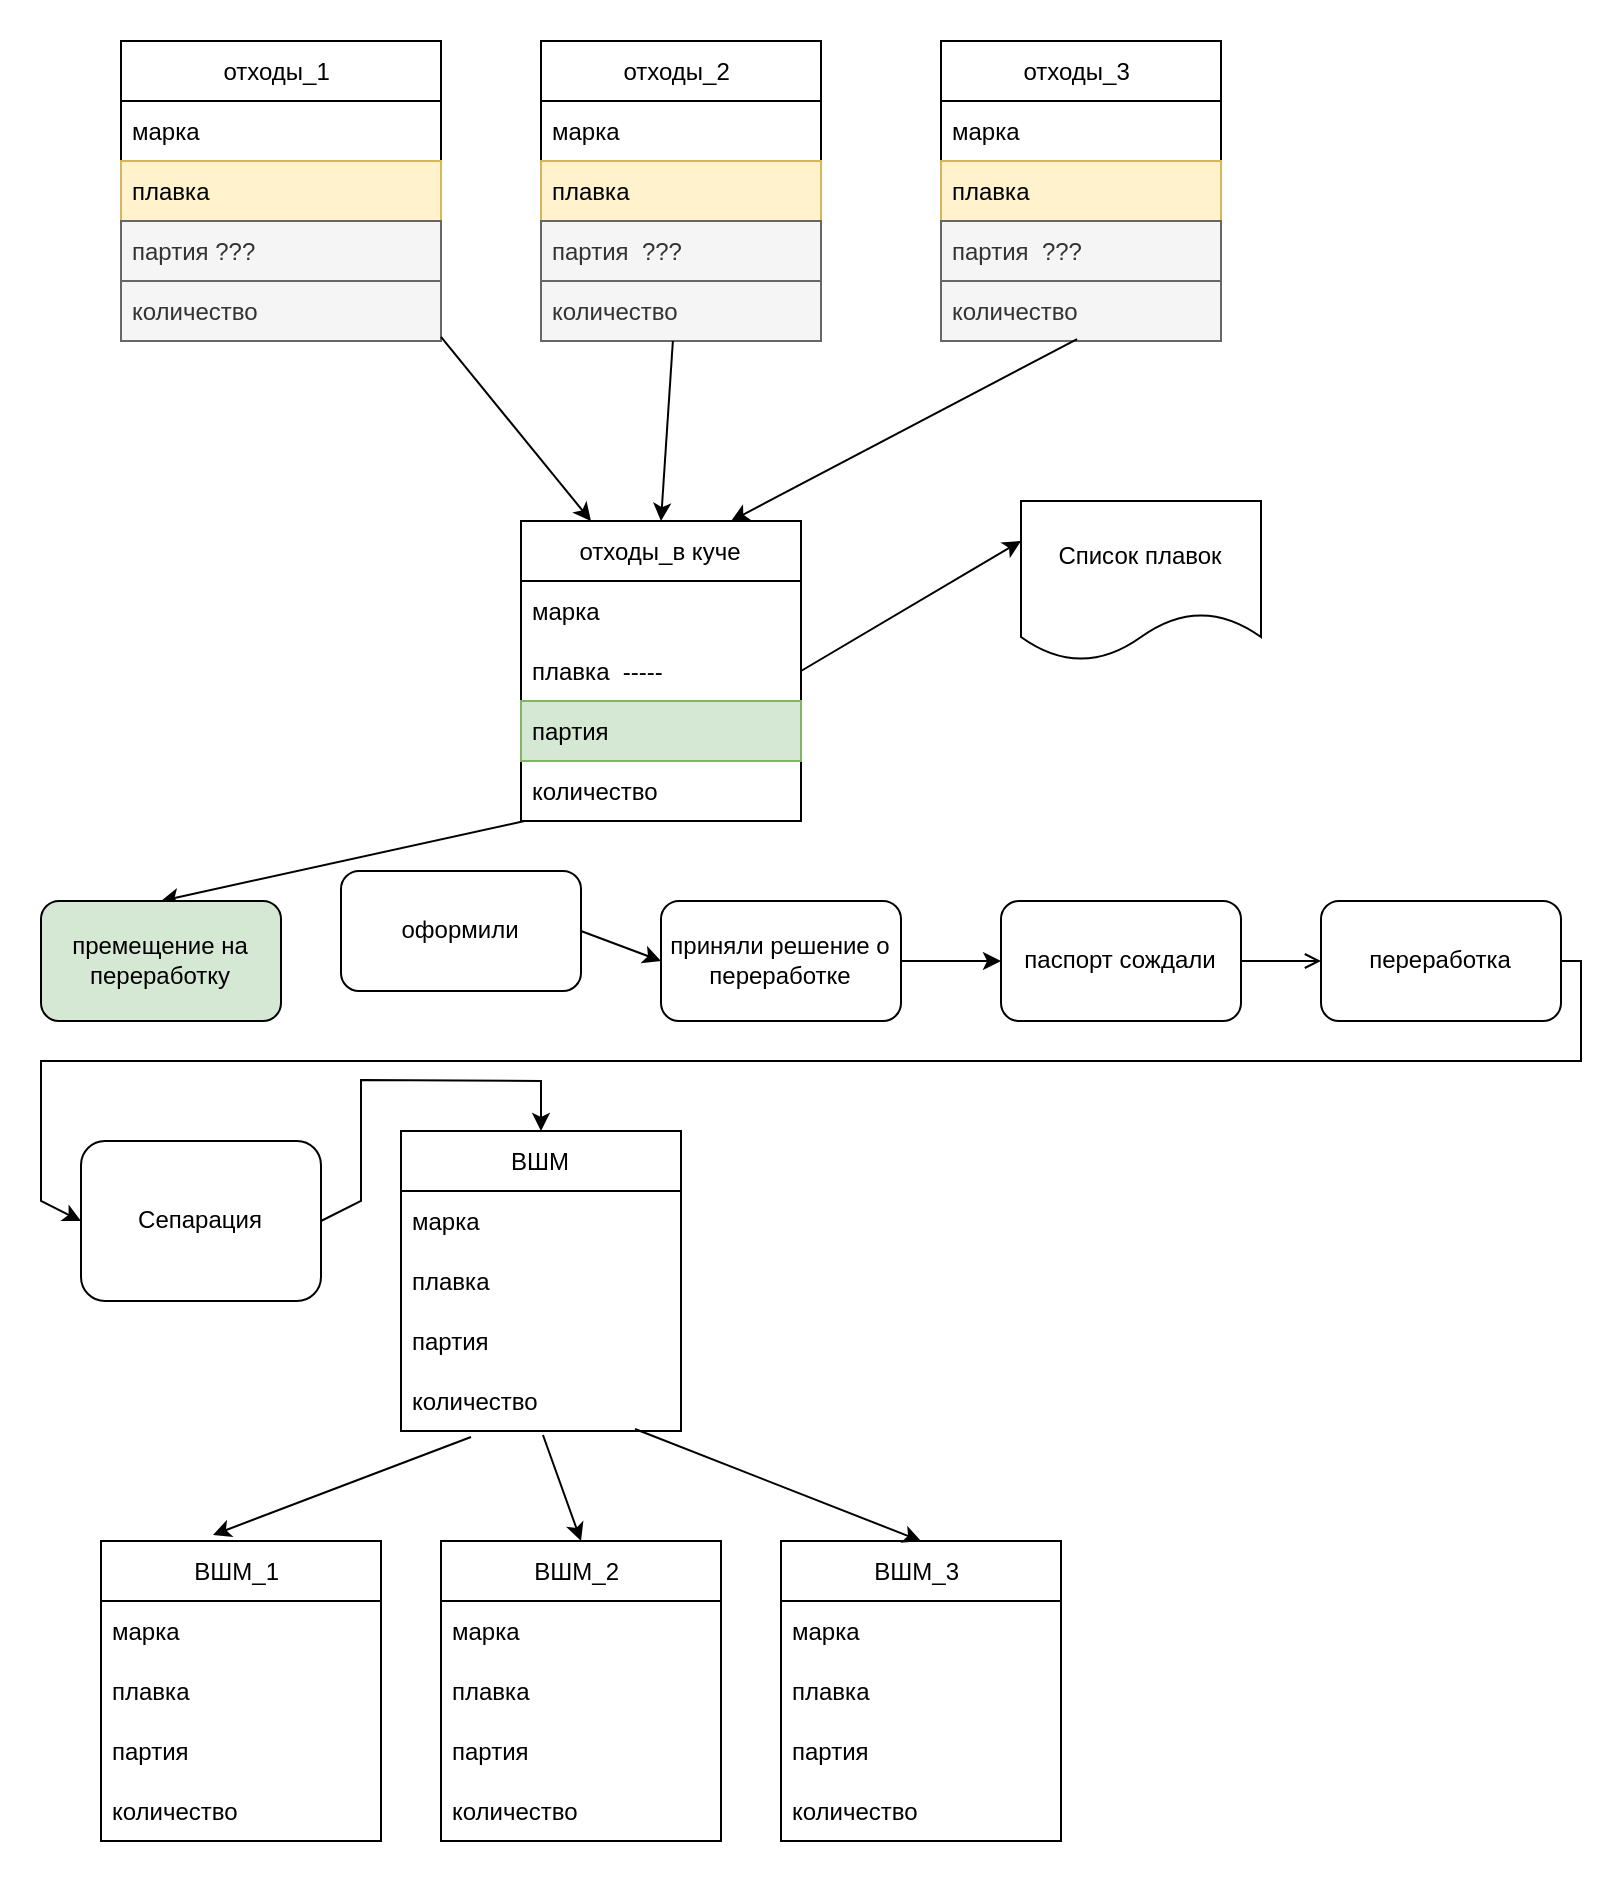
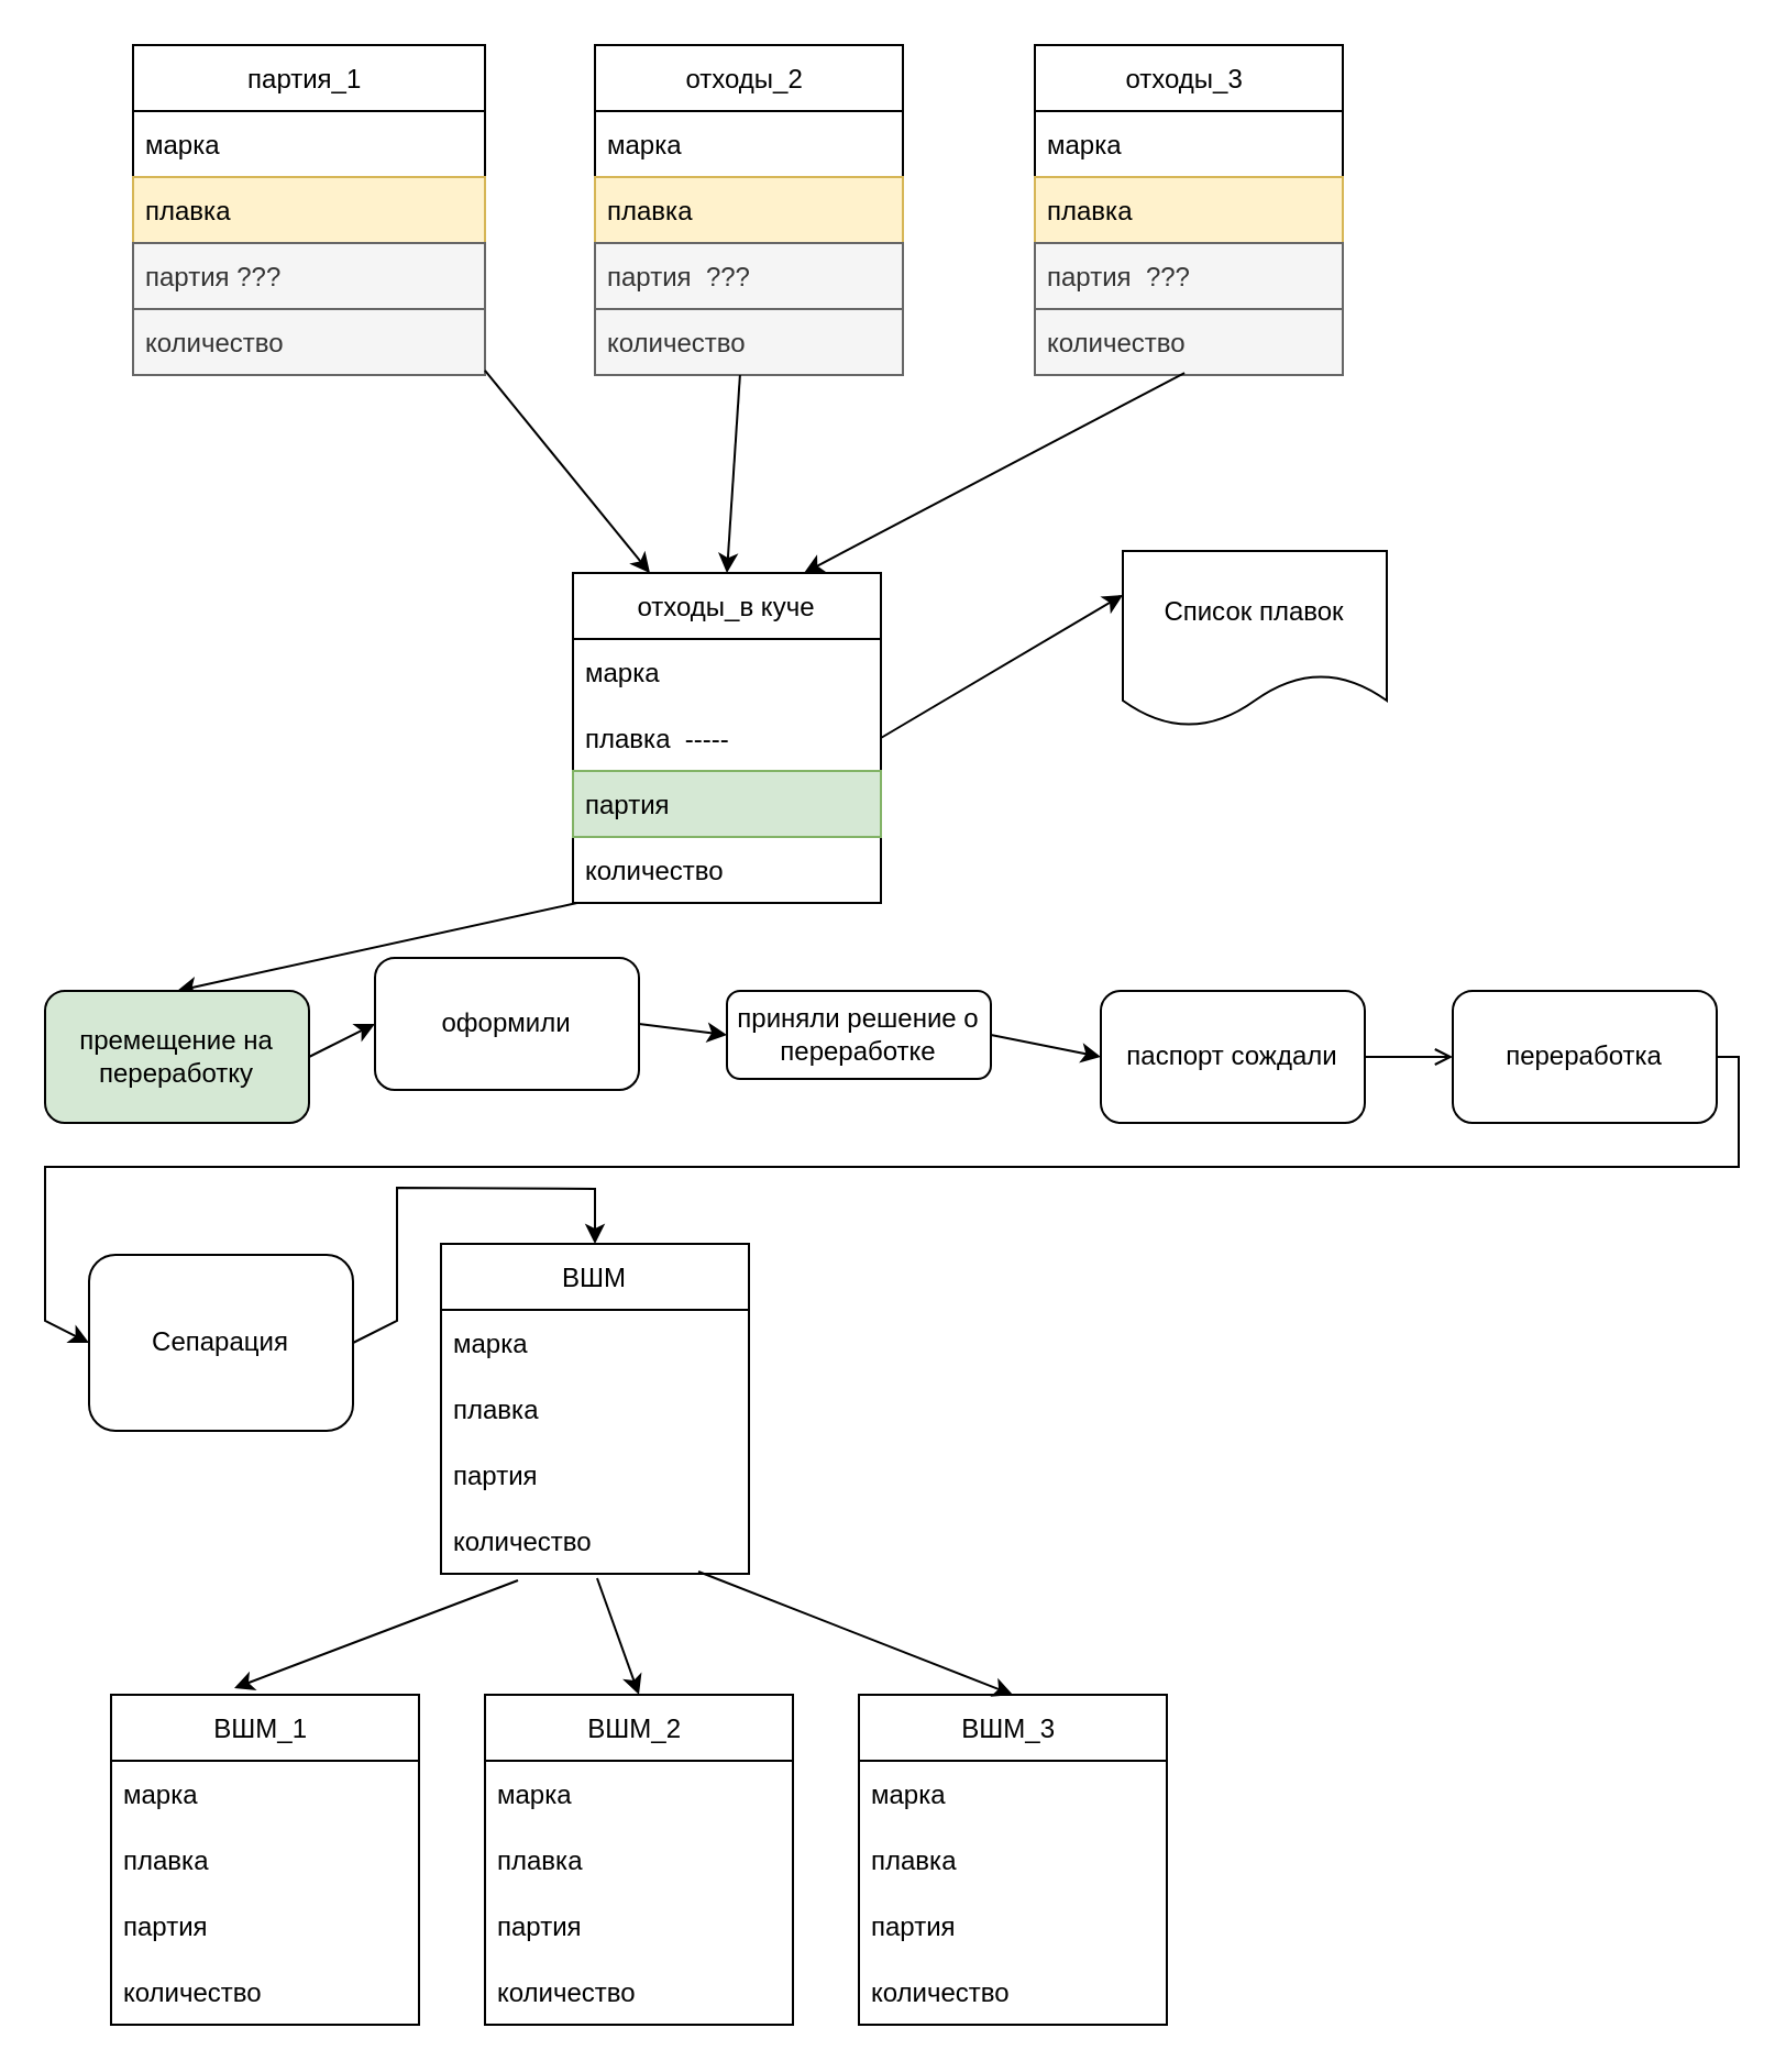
- <mxCell id="2" value="отходы_1 " style="swimlane;fontStyle=0;childLayout=stackLayout;horizontal=1;startSize=30;horizontalStack=0;resizeParent=1;resizeParentMax=0;resizeLast=0;collapsible=1;marginBottom=0;" vertex="1" parent="1"><mxGeometry x="60" y="20" width="160" height="150" as="geometry" /></mxCell>
+ <mxCell id="2" value="партия_1 " style="swimlane;fontStyle=0;childLayout=stackLayout;horizontal=1;startSize=30;horizontalStack=0;resizeParent=1;resizeParentMax=0;resizeLast=0;collapsible=1;marginBottom=0;" vertex="1" parent="1"><mxGeometry x="60" y="20" width="160" height="150" as="geometry" /></mxCell>
+ <mxCell id="28" value="" style="endArrow=classic;html=1;rounded=0;exitX=1;exitY=0.5;exitDx=0;exitDy=0;entryX=0;entryY=0.5;entryDx=0;entryDy=0;" edge="1" parent="1" source="26" target="27"><mxGeometry width="50" height="50" relative="1" as="geometry"><mxPoint x="390" y="440" as="sourcePoint" /><mxPoint x="440" y="390" as="targetPoint" /></mxGeometry></mxCell>
- <mxCell id="29" value="приняли решение о переработке" style="rounded=1;whiteSpace=wrap;html=1;" vertex="1" parent="1"><mxGeometry x="330" y="450" width="120" height="60" as="geometry" /></mxCell>
+ <mxCell id="29" value="приняли решение о переработке" style="rounded=1;whiteSpace=wrap;html=1;" vertex="1" parent="1"><mxGeometry x="330" y="450" width="120" height="40" as="geometry" /></mxCell>
